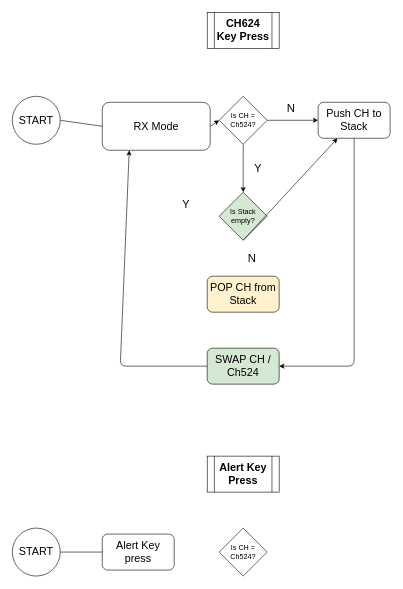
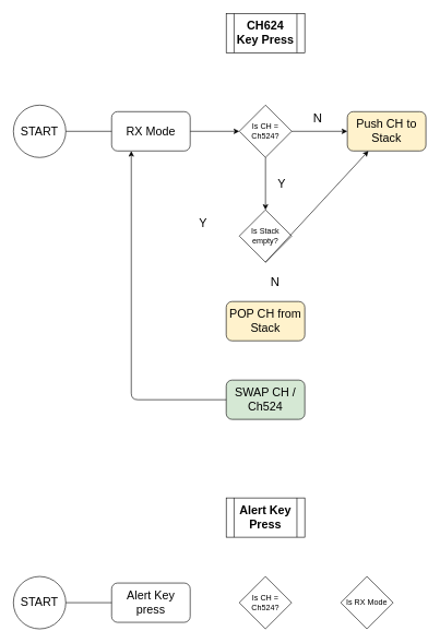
- <mxCell id="6" value="&lt;font style=&quot;font-size: 18px&quot;&gt;Push CH to Stack&lt;/font&gt;" style="rounded=1;whiteSpace=wrap;html=1;" vertex="1" parent="1"><mxGeometry x="530" y="170" width="120" height="60" as="geometry" /></mxCell>
+ <mxCell id="6" value="&lt;font style=&quot;font-size: 18px&quot;&gt;Push CH to Stack&lt;/font&gt;" style="rounded=1;whiteSpace=wrap;html=1;fillColor=#fff2cc;" vertex="1" parent="1"><mxGeometry x="530" y="170" width="120" height="60" as="geometry" /></mxCell>
- <mxCell id="3" value="&lt;font style=&quot;font-size: 18px&quot;&gt;RX Mode&lt;/font&gt;" style="rounded=1;whiteSpace=wrap;html=1;" vertex="1" parent="1"><mxGeometry x="170" y="170" width="180" height="80" as="geometry" /></mxCell>
+ <mxCell id="3" value="&lt;font style=&quot;font-size: 18px&quot;&gt;RX Mode&lt;/font&gt;" style="rounded=1;whiteSpace=wrap;html=1;" vertex="1" parent="1"><mxGeometry x="170" y="170" width="120" height="60" as="geometry" /></mxCell>
- <mxCell id="12" value="Is Stack empty?" style="rhombus;whiteSpace=wrap;html=1;fillColor=#d5e8d4;" vertex="1" parent="1"><mxGeometry x="365" y="320" width="80" height="80" as="geometry" /></mxCell>
+ <mxCell id="12" value="Is Stack empty?" style="rhombus;whiteSpace=wrap;html=1;" vertex="1" parent="1"><mxGeometry x="365" y="320" width="80" height="80" as="geometry" /></mxCell>
- <mxCell id="18" value="" style="endArrow=classic;html=1;exitX=0.5;exitY=1;exitDx=0;exitDy=0;entryX=1;entryY=0.5;entryDx=0;entryDy=0;" edge="1" parent="1" source="6" target="15"><mxGeometry width="50" height="50" relative="1" as="geometry"><mxPoint x="590" y="510" as="sourcePoint" /><mxPoint x="640" y="460" as="targetPoint" /><Array as="points"><mxPoint x="590" y="610" /></Array></mxGeometry></mxCell>
+ <mxCell id="24" value="Is RX Mode" style="rhombus;whiteSpace=wrap;html=1;" vertex="1" parent="1"><mxGeometry x="520" y="880" width="80" height="80" as="geometry" /></mxCell>
